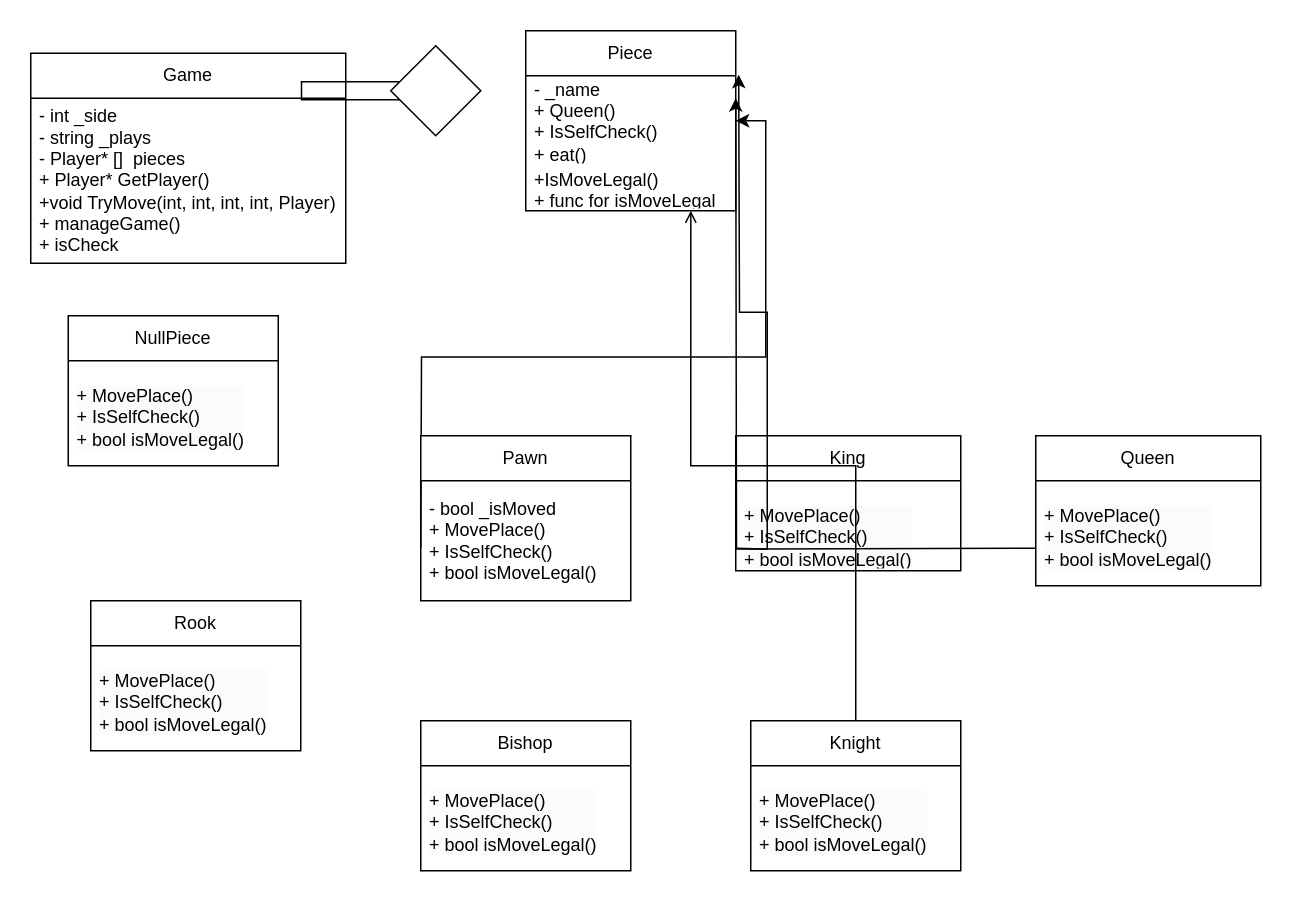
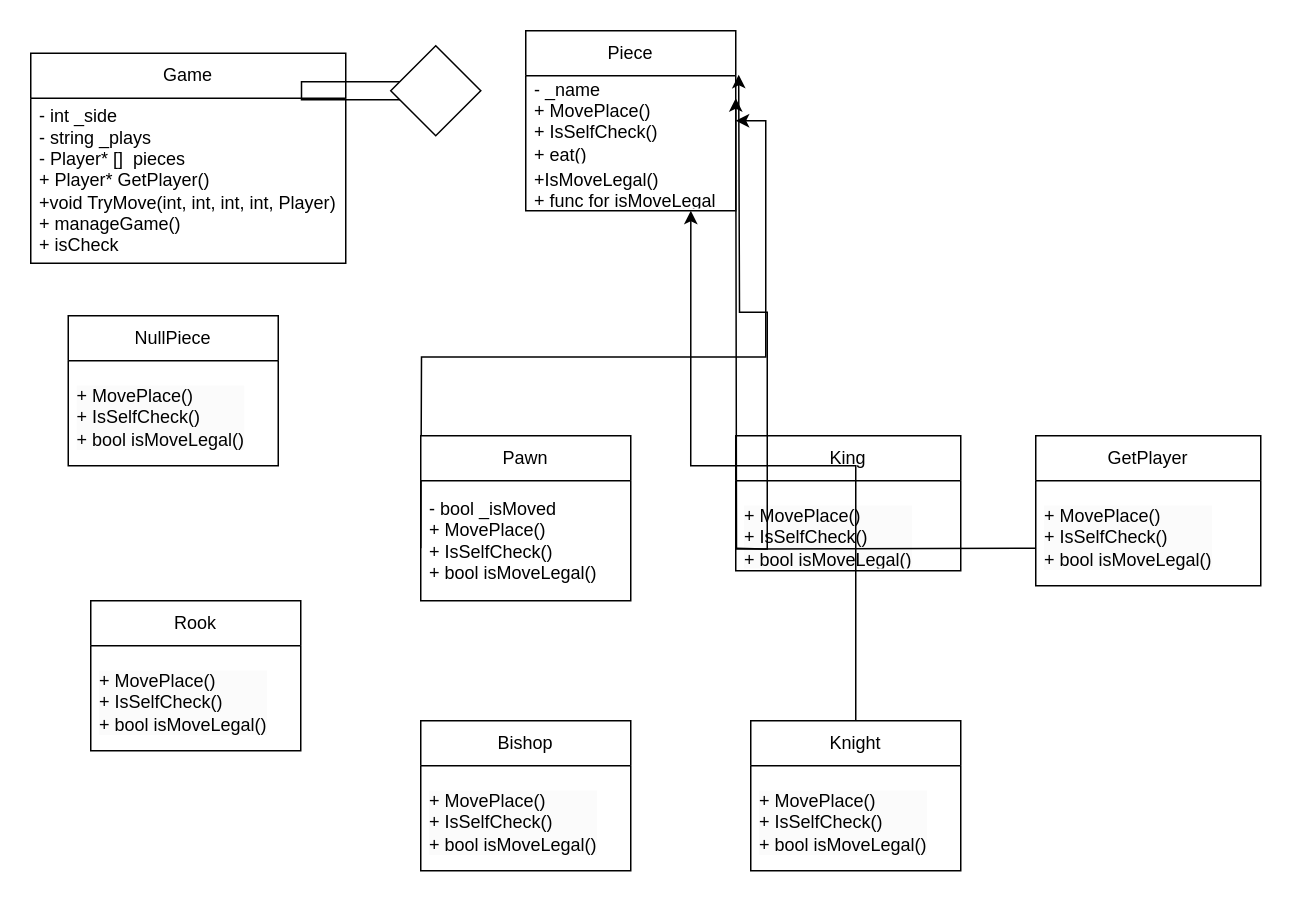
- <mxCell id="3" value="&lt;div&gt;- _name&lt;/div&gt;+ Queen()&lt;div&gt;+ IsSelfCheck()&lt;/div&gt;&lt;div&gt;+ eat()&lt;/div&gt;" style="text;strokeColor=none;fillColor=none;align=left;verticalAlign=middle;spacingLeft=4;spacingRight=4;overflow=hidden;points=[[0,0.5],[1,0.5]];portConstraint=eastwest;rotatable=0;whiteSpace=wrap;html=1;" vertex="1" parent="2"><mxGeometry y="30" width="140" height="60" as="geometry" /></mxCell>
+ <mxCell id="3" value="&lt;div&gt;- _name&lt;/div&gt;+ MovePlace()&lt;div&gt;+ IsSelfCheck()&lt;/div&gt;&lt;div&gt;+ eat()&lt;/div&gt;" style="text;strokeColor=none;fillColor=none;align=left;verticalAlign=middle;spacingLeft=4;spacingRight=4;overflow=hidden;points=[[0,0.5],[1,0.5]];portConstraint=eastwest;rotatable=0;whiteSpace=wrap;html=1;" vertex="1" parent="2"><mxGeometry y="30" width="140" height="60" as="geometry" /></mxCell>
- <mxCell id="13" style="edgeStyle=orthogonalEdgeStyle;rounded=0;orthogonalLoop=1;jettySize=auto;html=1;entryX=0.786;entryY=1;entryDx=0;entryDy=0;entryPerimeter=0;endArrow=open;" edge="1" parent="1" source="14" target="4"><mxGeometry relative="1" as="geometry"><mxPoint x="160" y="200" as="targetPoint" /></mxGeometry></mxCell>
+ <mxCell id="13" style="edgeStyle=orthogonalEdgeStyle;rounded=0;orthogonalLoop=1;jettySize=auto;html=1;entryX=0.786;entryY=1;entryDx=0;entryDy=0;entryPerimeter=0;" edge="1" parent="1" source="14" target="4"><mxGeometry relative="1" as="geometry"><mxPoint x="160" y="200" as="targetPoint" /></mxGeometry></mxCell>
- <mxCell id="7" value="Queen" style="swimlane;fontStyle=0;childLayout=stackLayout;horizontal=1;startSize=30;horizontalStack=0;resizeParent=1;resizeParentMax=0;resizeLast=0;collapsible=1;marginBottom=0;whiteSpace=wrap;html=1;" vertex="1" parent="1"><mxGeometry x="690" y="290" width="150" height="100" as="geometry" /></mxCell>
+ <mxCell id="7" value="GetPlayer" style="swimlane;fontStyle=0;childLayout=stackLayout;horizontal=1;startSize=30;horizontalStack=0;resizeParent=1;resizeParentMax=0;resizeLast=0;collapsible=1;marginBottom=0;whiteSpace=wrap;html=1;" vertex="1" parent="1"><mxGeometry x="690" y="290" width="150" height="100" as="geometry" /></mxCell>
